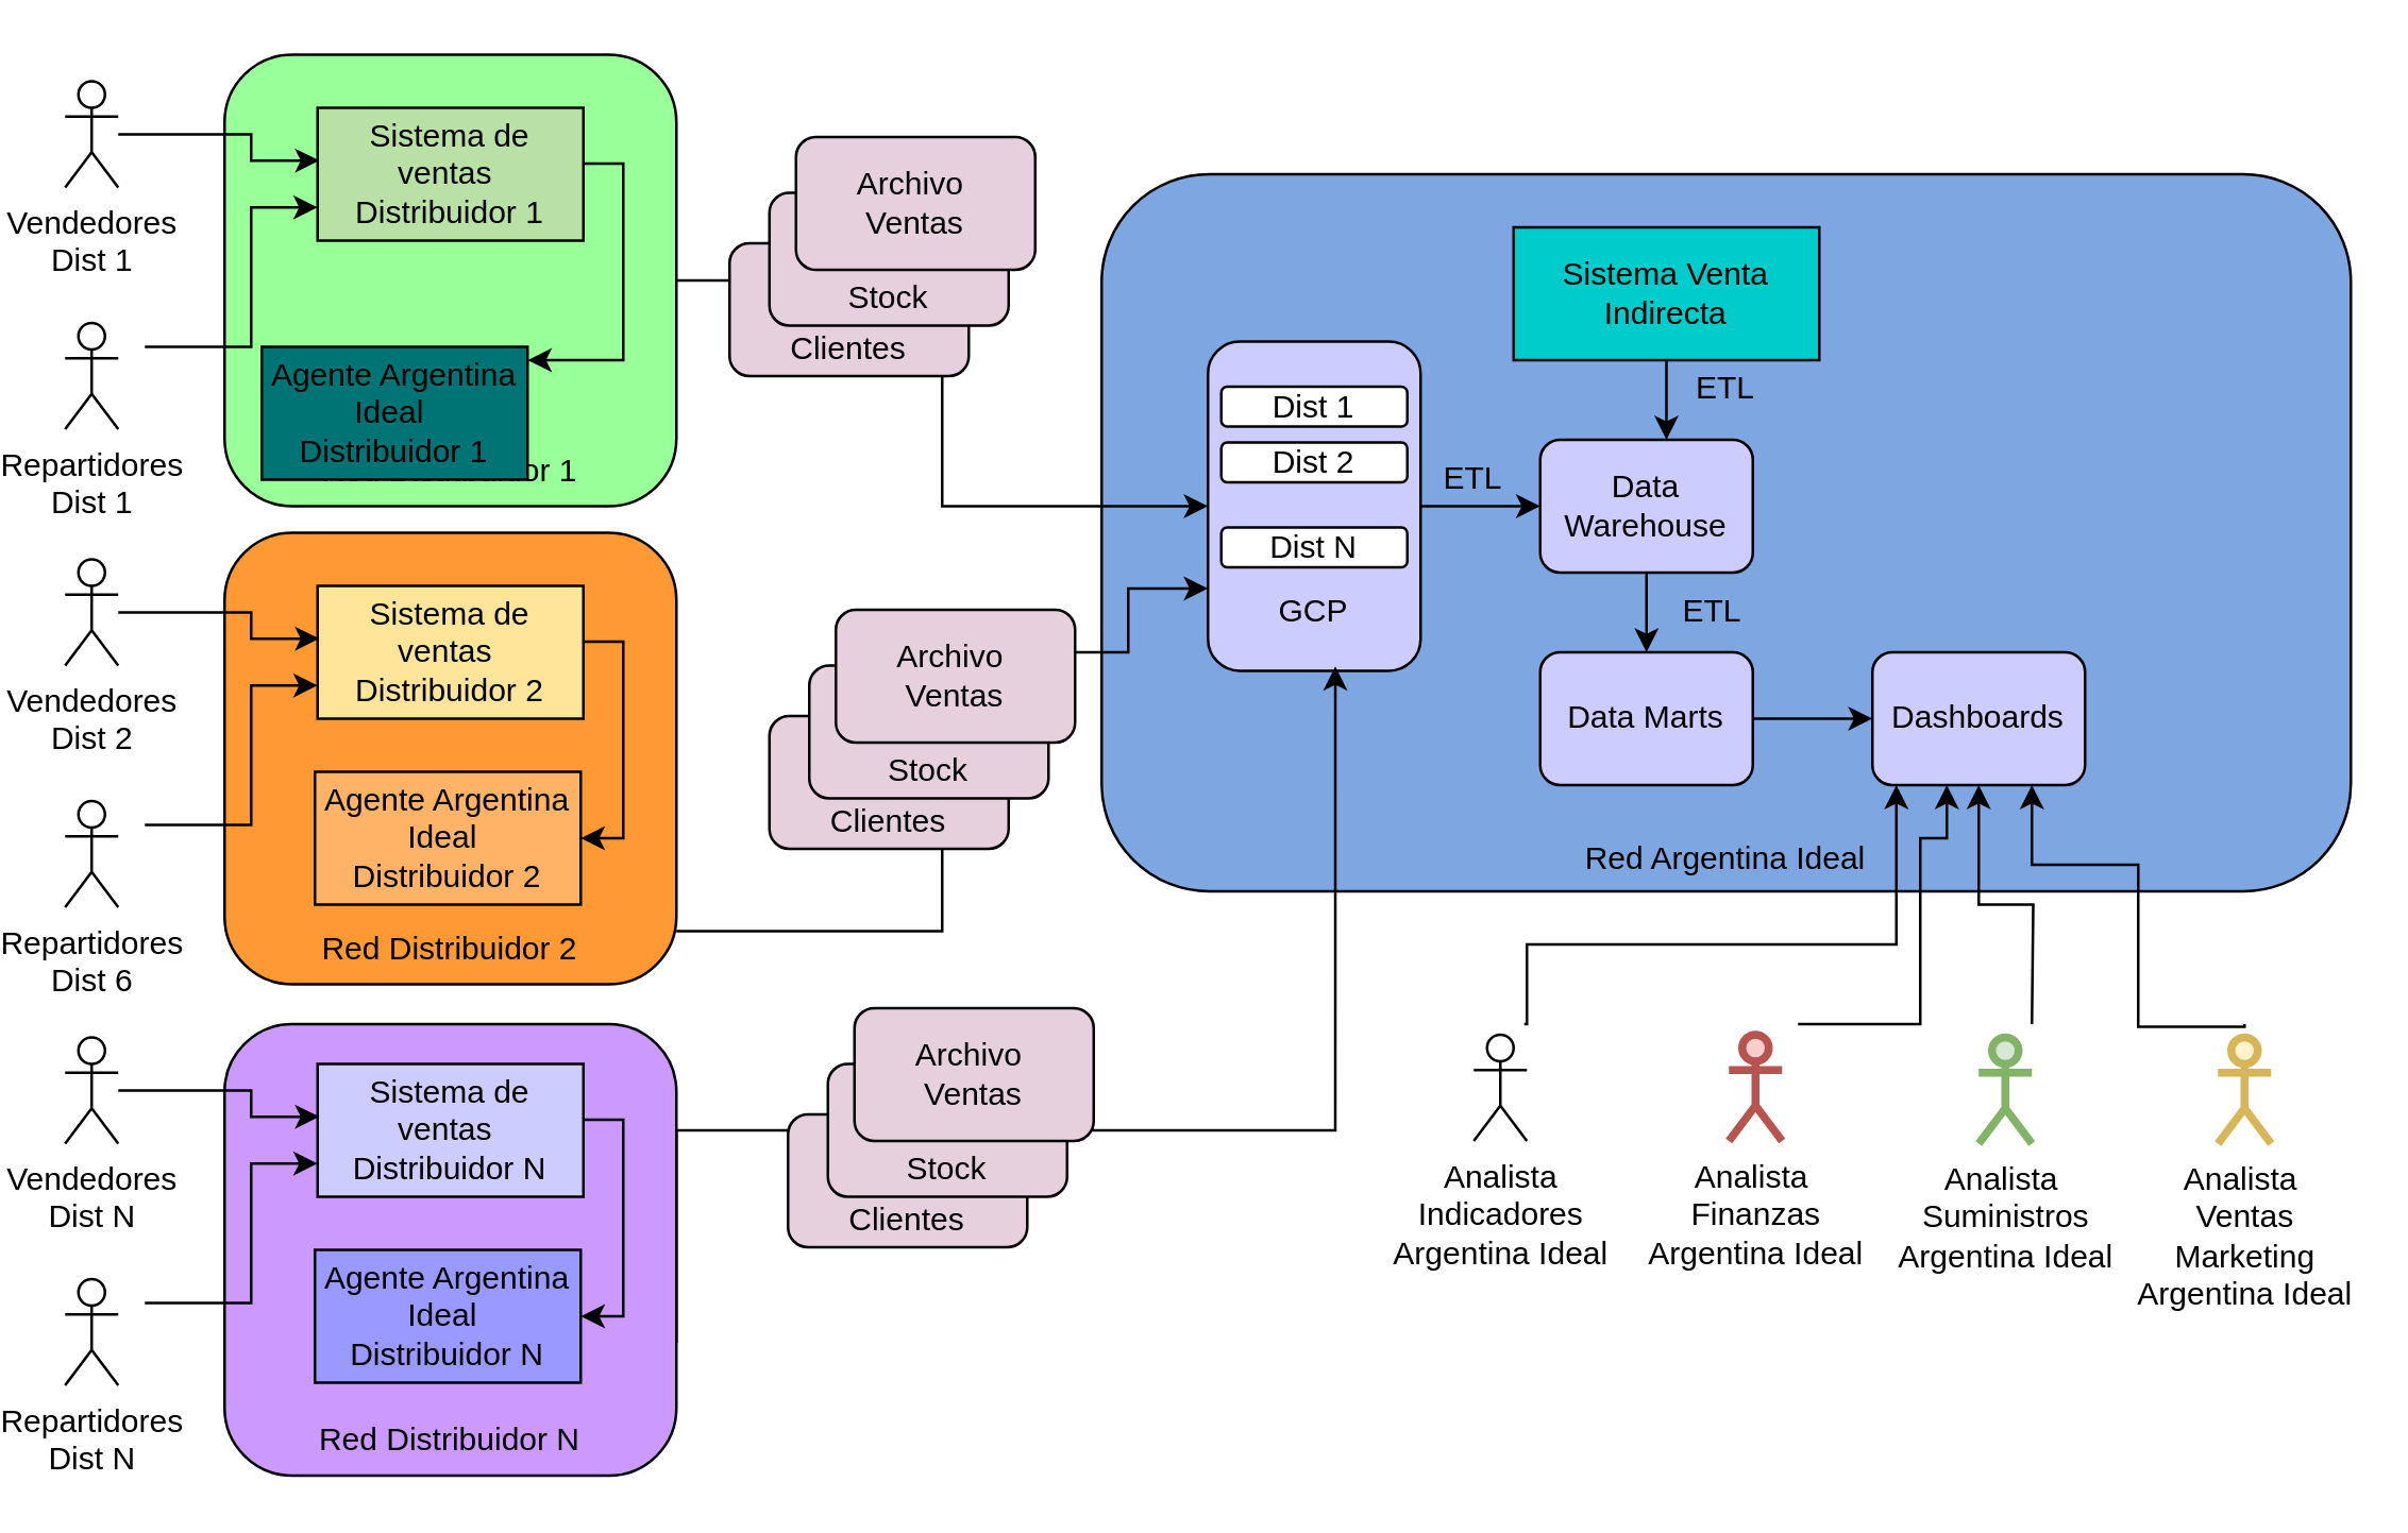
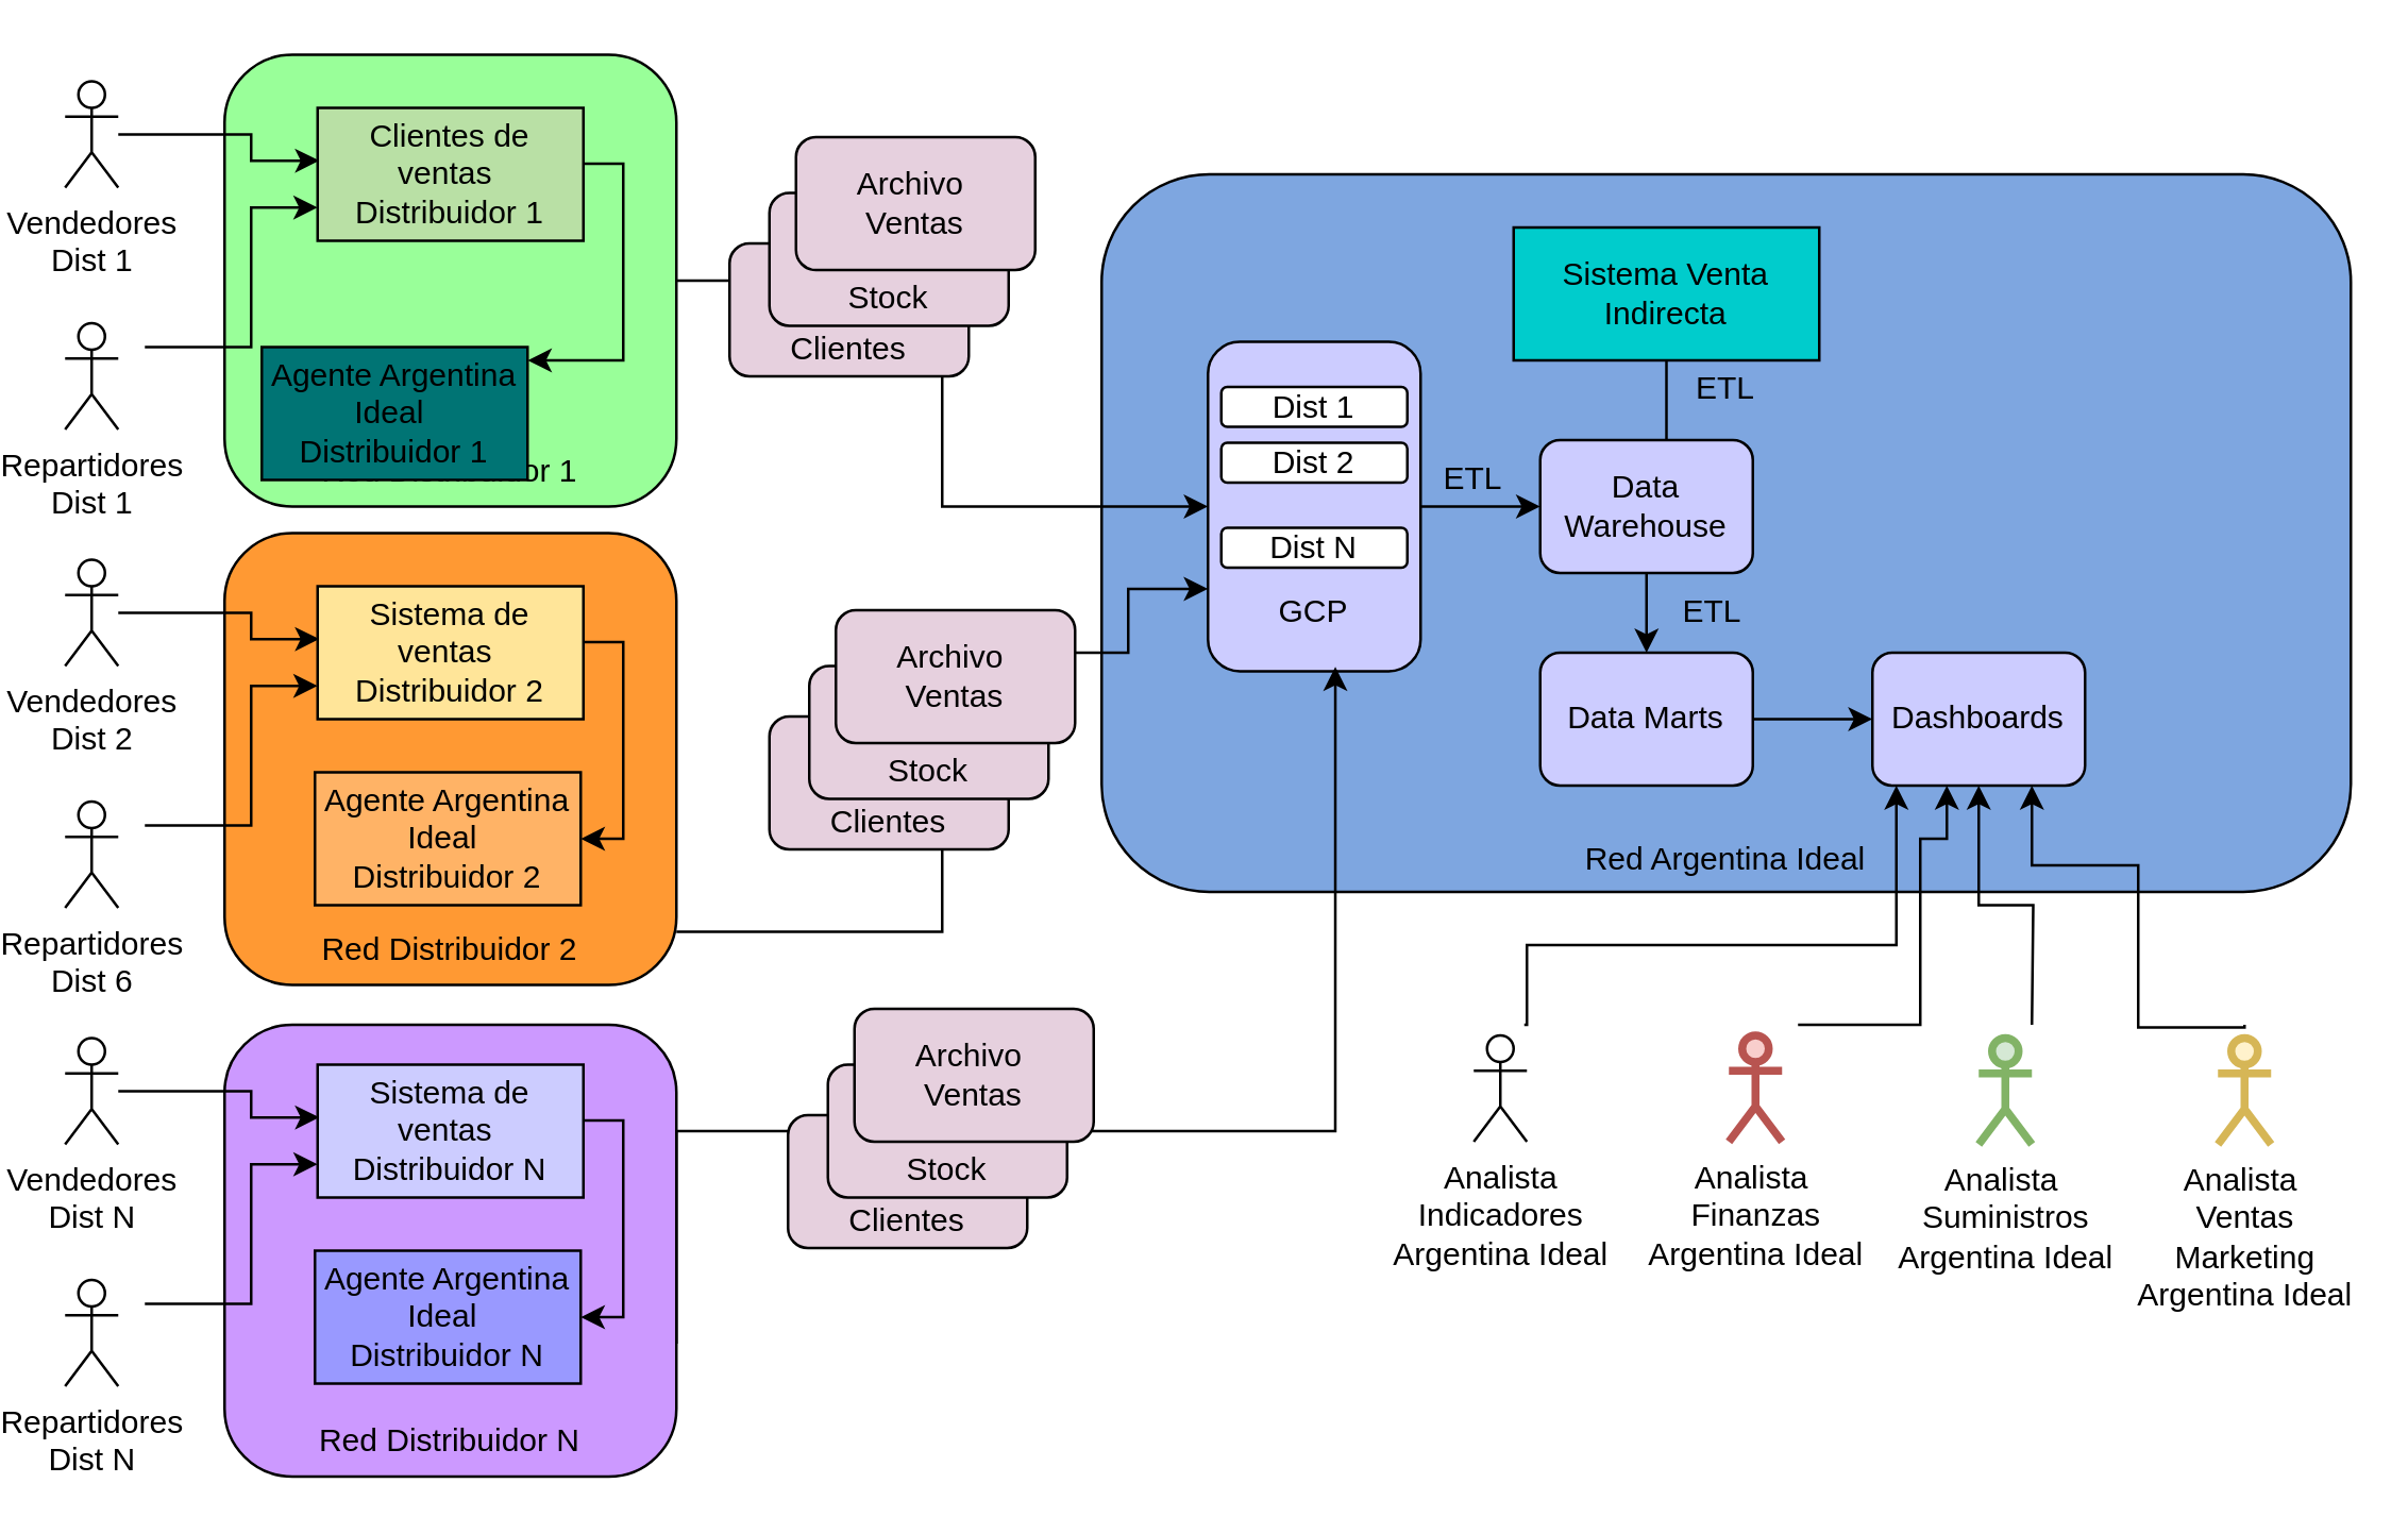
- <mxCell id="4" value="Sistema de ventas&amp;nbsp;&lt;div&gt;Distribuidor 1&lt;/div&gt;" style="rounded=0;whiteSpace=wrap;html=1;fillColor=#B9E0A5;" vertex="1" parent="1"><mxGeometry x="115" y="40" width="100" height="50" as="geometry" /></mxCell>
+ <mxCell id="4" value="Clientes de ventas&amp;nbsp;&lt;div&gt;Distribuidor 1&lt;/div&gt;" style="rounded=0;whiteSpace=wrap;html=1;fillColor=#B9E0A5;" vertex="1" parent="1"><mxGeometry x="115" y="40" width="100" height="50" as="geometry" /></mxCell>
- <mxCell id="38" style="edgeStyle=orthogonalEdgeStyle;rounded=0;orthogonalLoop=1;jettySize=auto;html=1;exitX=0.5;exitY=1;exitDx=0;exitDy=0;" edge="1" parent="1" source="39" target="30"><mxGeometry relative="1" as="geometry"><Array as="points"><mxPoint x="623" y="165" /><mxPoint x="623" y="165" /></Array></mxGeometry></mxCell>
+ <mxCell id="38" style="edgeStyle=orthogonalEdgeStyle;rounded=0;orthogonalLoop=1;jettySize=auto;html=1;exitX=0.5;exitY=1;exitDx=0;exitDy=0;endArrow=none;" edge="1" parent="1" source="39" target="30"><mxGeometry relative="1" as="geometry"><Array as="points"><mxPoint x="623" y="165" /><mxPoint x="623" y="165" /></Array></mxGeometry></mxCell>
